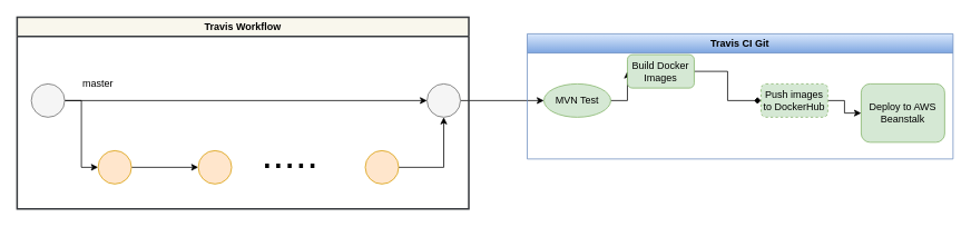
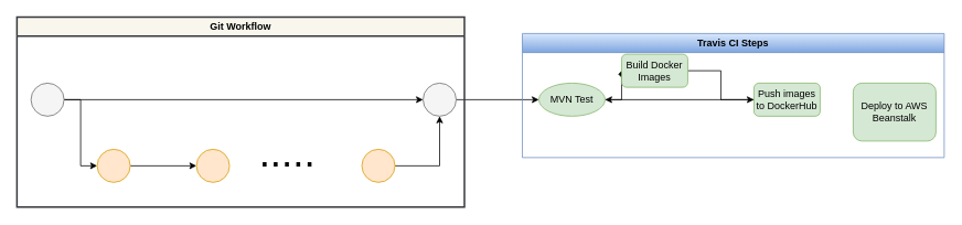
- <mxCell id="22" value="Travis Workflow" style="swimlane;strokeWidth=2;fontSize=12;fillColor=#f9f7ed;strokeColor=#36393d;" vertex="1" parent="1"><mxGeometry x="20" y="20" width="541" height="230" as="geometry" /></mxCell>
+ <mxCell id="22" value="Git Workflow" style="swimlane;strokeWidth=2;fontSize=12;fillColor=#f9f7ed;strokeColor=#36393d;" vertex="1" parent="1"><mxGeometry x="20" y="20" width="541" height="230" as="geometry" /></mxCell>
- <mxCell id="21" value="Travis CI Git" style="swimlane;strokeWidth=1;fontSize=12;gradientColor=#7ea6e0;fillColor=#dae8fc;strokeColor=#6c8ebf;" vertex="1" parent="1"><mxGeometry x="631" y="40" width="510" height="150" as="geometry" /></mxCell>
+ <mxCell id="21" value="Travis CI Steps" style="swimlane;strokeWidth=1;fontSize=12;gradientColor=#7ea6e0;fillColor=#dae8fc;strokeColor=#6c8ebf;" vertex="1" parent="1"><mxGeometry x="631" y="40" width="510" height="150" as="geometry" /></mxCell>
- <mxCell id="13" value="master" style="text;html=1;strokeColor=none;fillColor=none;align=center;verticalAlign=middle;whiteSpace=wrap;rounded=0;fontSize=12;" vertex="1" parent="1"><mxGeometry x="97" y="90" width="40" height="20" as="geometry" /></mxCell>
- <mxCell id="14" style="edgeStyle=orthogonalEdgeStyle;rounded=0;orthogonalLoop=1;jettySize=auto;html=1;entryX=0;entryY=0.5;entryDx=0;entryDy=0;fontSize=12;" edge="1" parent="1" source="15" target="17"><mxGeometry relative="1" as="geometry" /></mxCell>
+ <mxCell id="14" style="edgeStyle=orthogonalEdgeStyle;rounded=0;orthogonalLoop=1;jettySize=auto;html=1;entryX=0;entryY=0.5;entryDx=0;entryDy=0;fontSize=12;endArrow=diamond;" edge="1" parent="1" source="15" target="17"><mxGeometry relative="1" as="geometry" /></mxCell>
- <mxCell id="16" style="edgeStyle=orthogonalEdgeStyle;rounded=0;orthogonalLoop=1;jettySize=auto;html=1;entryX=0;entryY=0.5;entryDx=0;entryDy=0;fontSize=12;endArrow=diamond;" edge="1" parent="1" source="17" target="19"><mxGeometry relative="1" as="geometry" /></mxCell>
+ <mxCell id="16" style="edgeStyle=orthogonalEdgeStyle;rounded=0;orthogonalLoop=1;jettySize=auto;html=1;entryX=0;entryY=0.5;entryDx=0;entryDy=0;fontSize=12;" edge="1" parent="1" source="17" target="19"><mxGeometry relative="1" as="geometry" /></mxCell>
- <mxCell id="19" value="Push images to DockerHub" style="rounded=1;whiteSpace=wrap;html=1;strokeWidth=1;fontSize=12;fillColor=#d5e8d4;strokeColor=#82b366;dashed=1;" vertex="1" parent="1"><mxGeometry x="911" y="100" width="80" height="40" as="geometry" /></mxCell>
+ <mxCell id="19" value="Push images to DockerHub" style="rounded=1;whiteSpace=wrap;html=1;strokeWidth=1;fontSize=12;fillColor=#d5e8d4;strokeColor=#82b366;" vertex="1" parent="1"><mxGeometry x="911" y="100" width="80" height="40" as="geometry" /></mxCell>
- <mxCell id="18" style="edgeStyle=orthogonalEdgeStyle;rounded=0;orthogonalLoop=1;jettySize=auto;html=1;entryX=0;entryY=0.5;entryDx=0;entryDy=0;fontSize=12;" edge="1" parent="1" source="19" target="20"><mxGeometry relative="1" as="geometry" /></mxCell>
+ <mxCell id="18" style="edgeStyle=orthogonalEdgeStyle;rounded=0;orthogonalLoop=1;jettySize=auto;html=1;fontSize=12;" edge="1" parent="1" source="19" target="15"><mxGeometry relative="1" as="geometry" /></mxCell>
